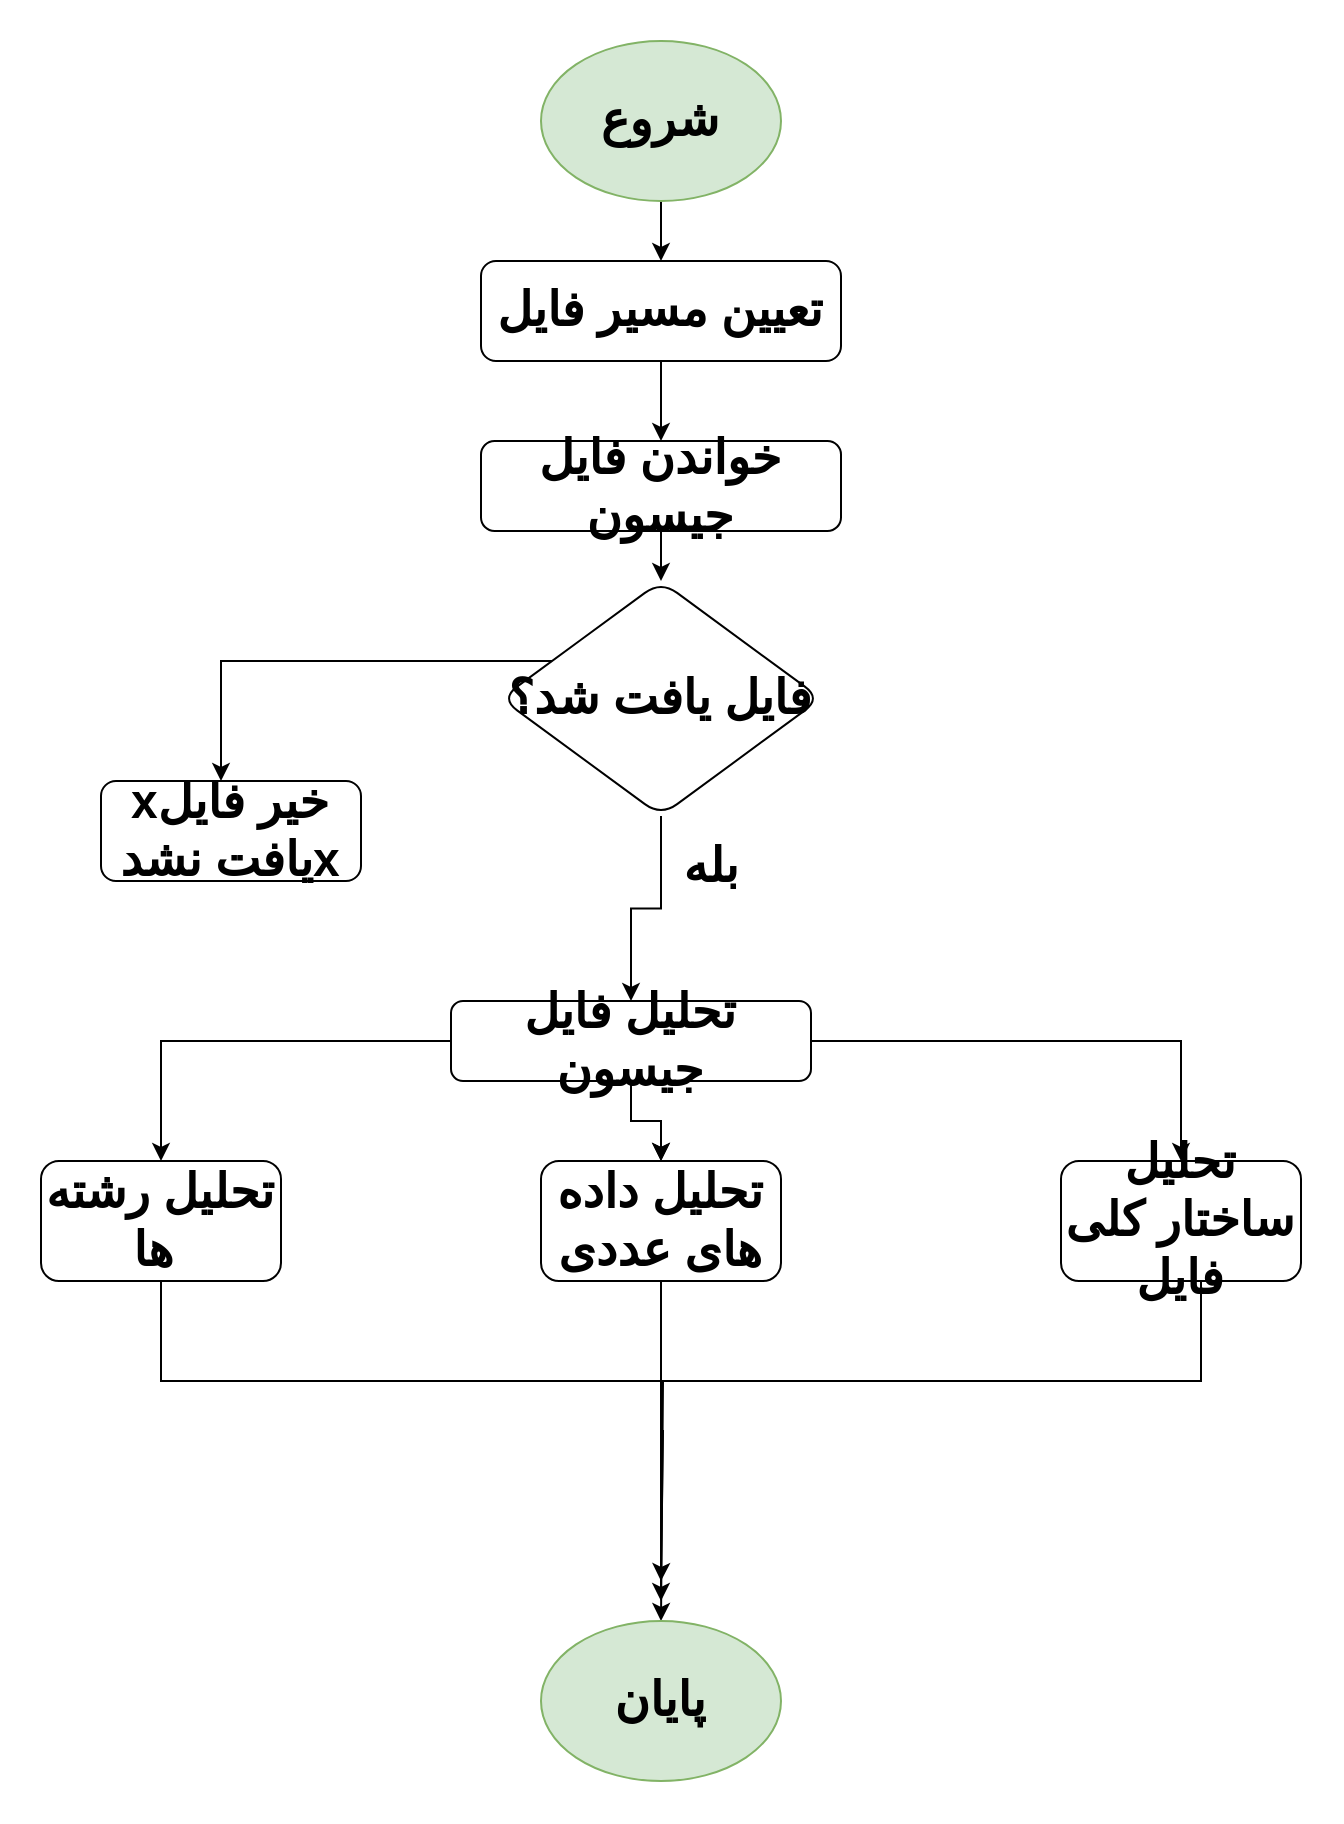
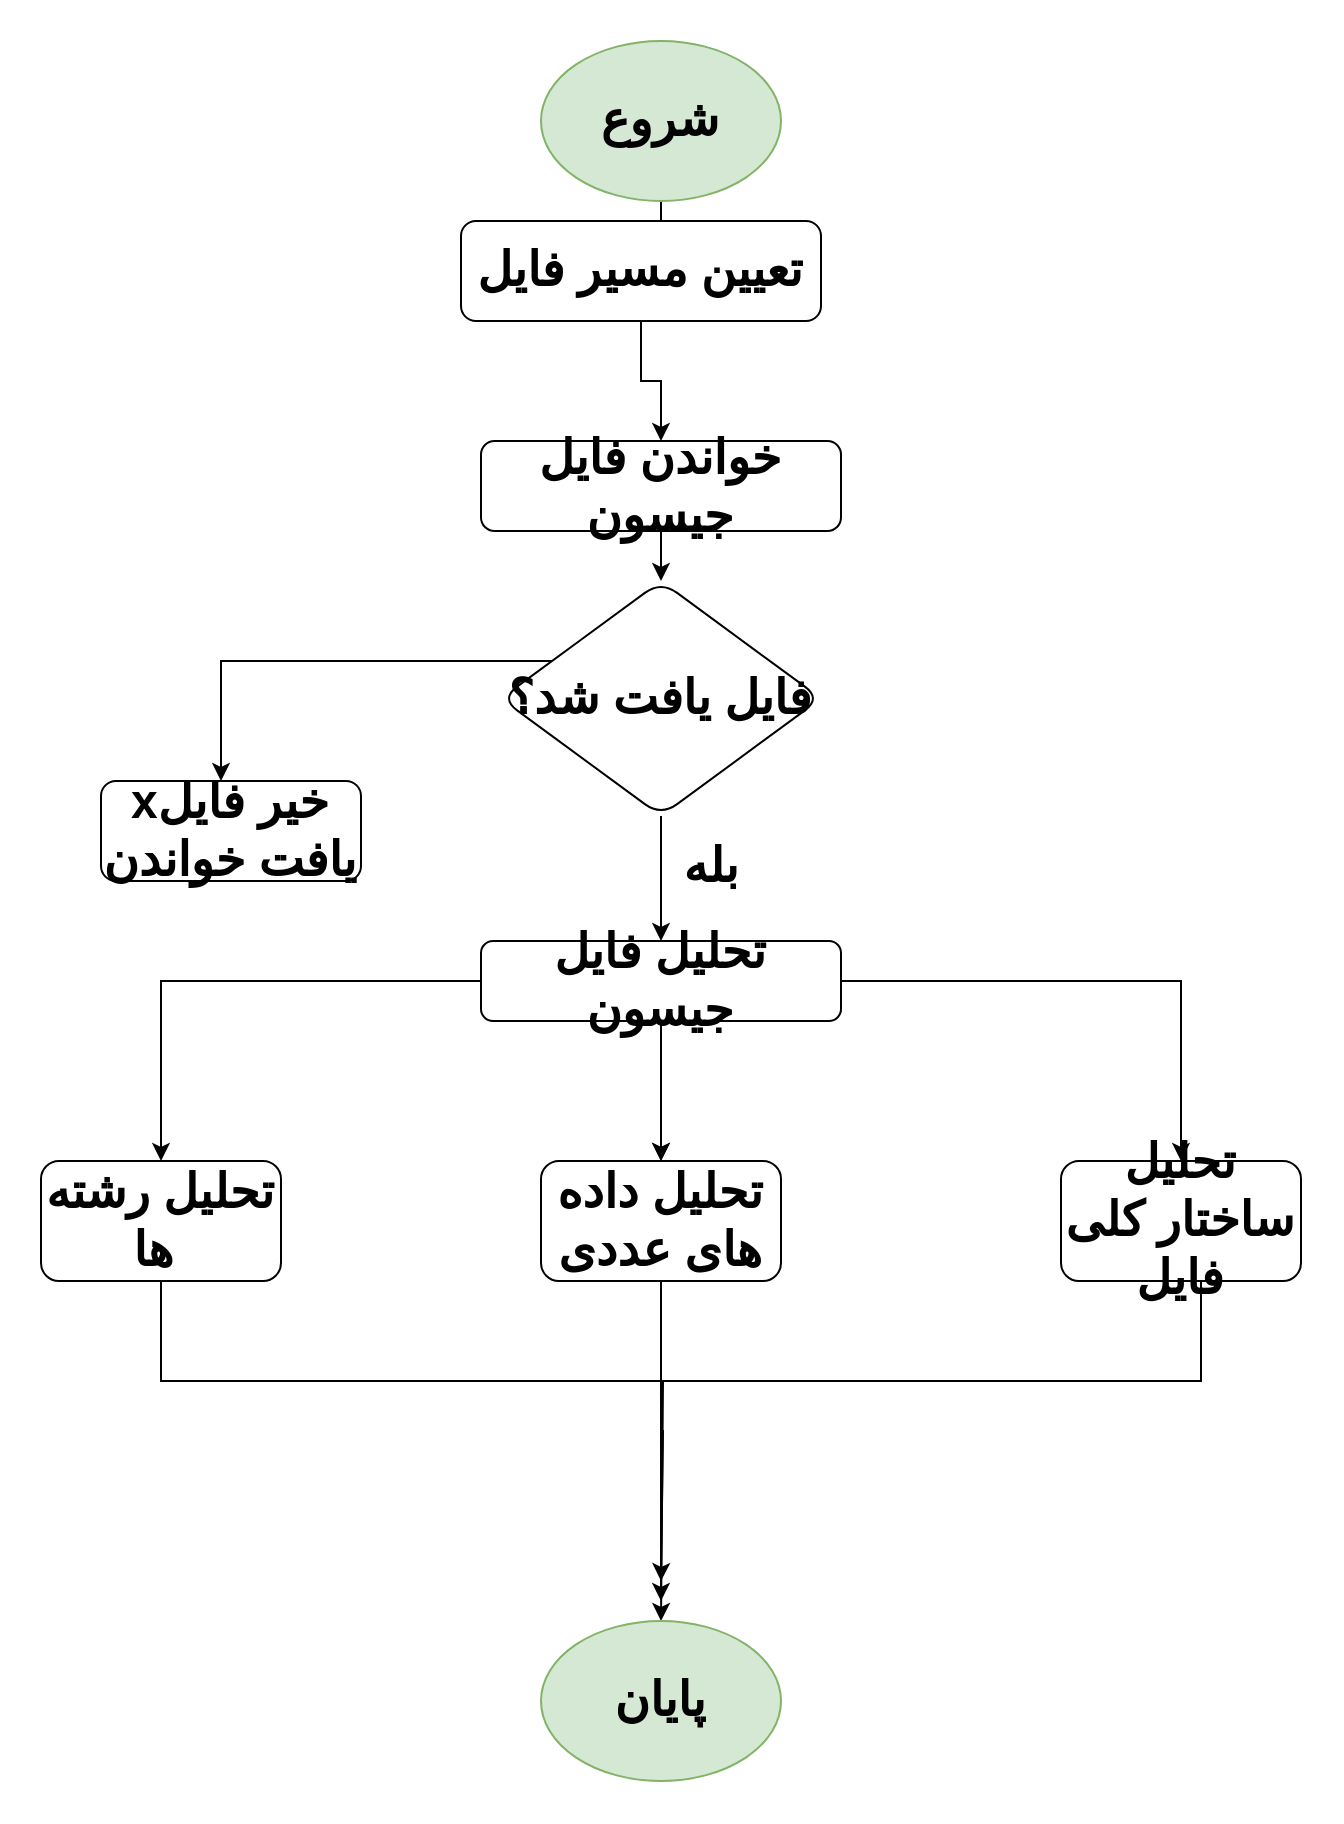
- <mxCell id="5" value="&lt;h1&gt;تعیین مسیر فایل&lt;/h1&gt;" style="rounded=1;whiteSpace=wrap;html=1;" vertex="1" parent="1"><mxGeometry x="240" y="130" width="180" height="50" as="geometry" /></mxCell>
+ <mxCell id="5" value="&lt;h1&gt;تعیین مسیر فایل&lt;/h1&gt;" style="rounded=1;whiteSpace=wrap;html=1;" vertex="1" parent="1"><mxGeometry x="230" y="110" width="180" height="50" as="geometry" /></mxCell>
- <mxCell id="10" value="&lt;h1&gt;xخیر فایل یافت نشدx&lt;/h1&gt;" style="whiteSpace=wrap;html=1;rounded=1;" vertex="1" parent="1"><mxGeometry x="50" y="390" width="130" height="50" as="geometry" /></mxCell>
+ <mxCell id="10" value="&lt;h1&gt;xخیر فایل یافت خواندن&lt;/h1&gt;" style="whiteSpace=wrap;html=1;rounded=1;" vertex="1" parent="1"><mxGeometry x="50" y="390" width="130" height="50" as="geometry" /></mxCell>
- <mxCell id="15" value="&lt;h1&gt;تحلیل فایل جیسون&lt;/h1&gt;" style="whiteSpace=wrap;html=1;rounded=1;" vertex="1" parent="1"><mxGeometry x="225" y="500" width="180" height="40" as="geometry" /></mxCell>
+ <mxCell id="15" value="&lt;h1&gt;تحلیل فایل جیسون&lt;/h1&gt;" style="whiteSpace=wrap;html=1;rounded=1;" vertex="1" parent="1"><mxGeometry x="240" y="470" width="180" height="40" as="geometry" /></mxCell>
